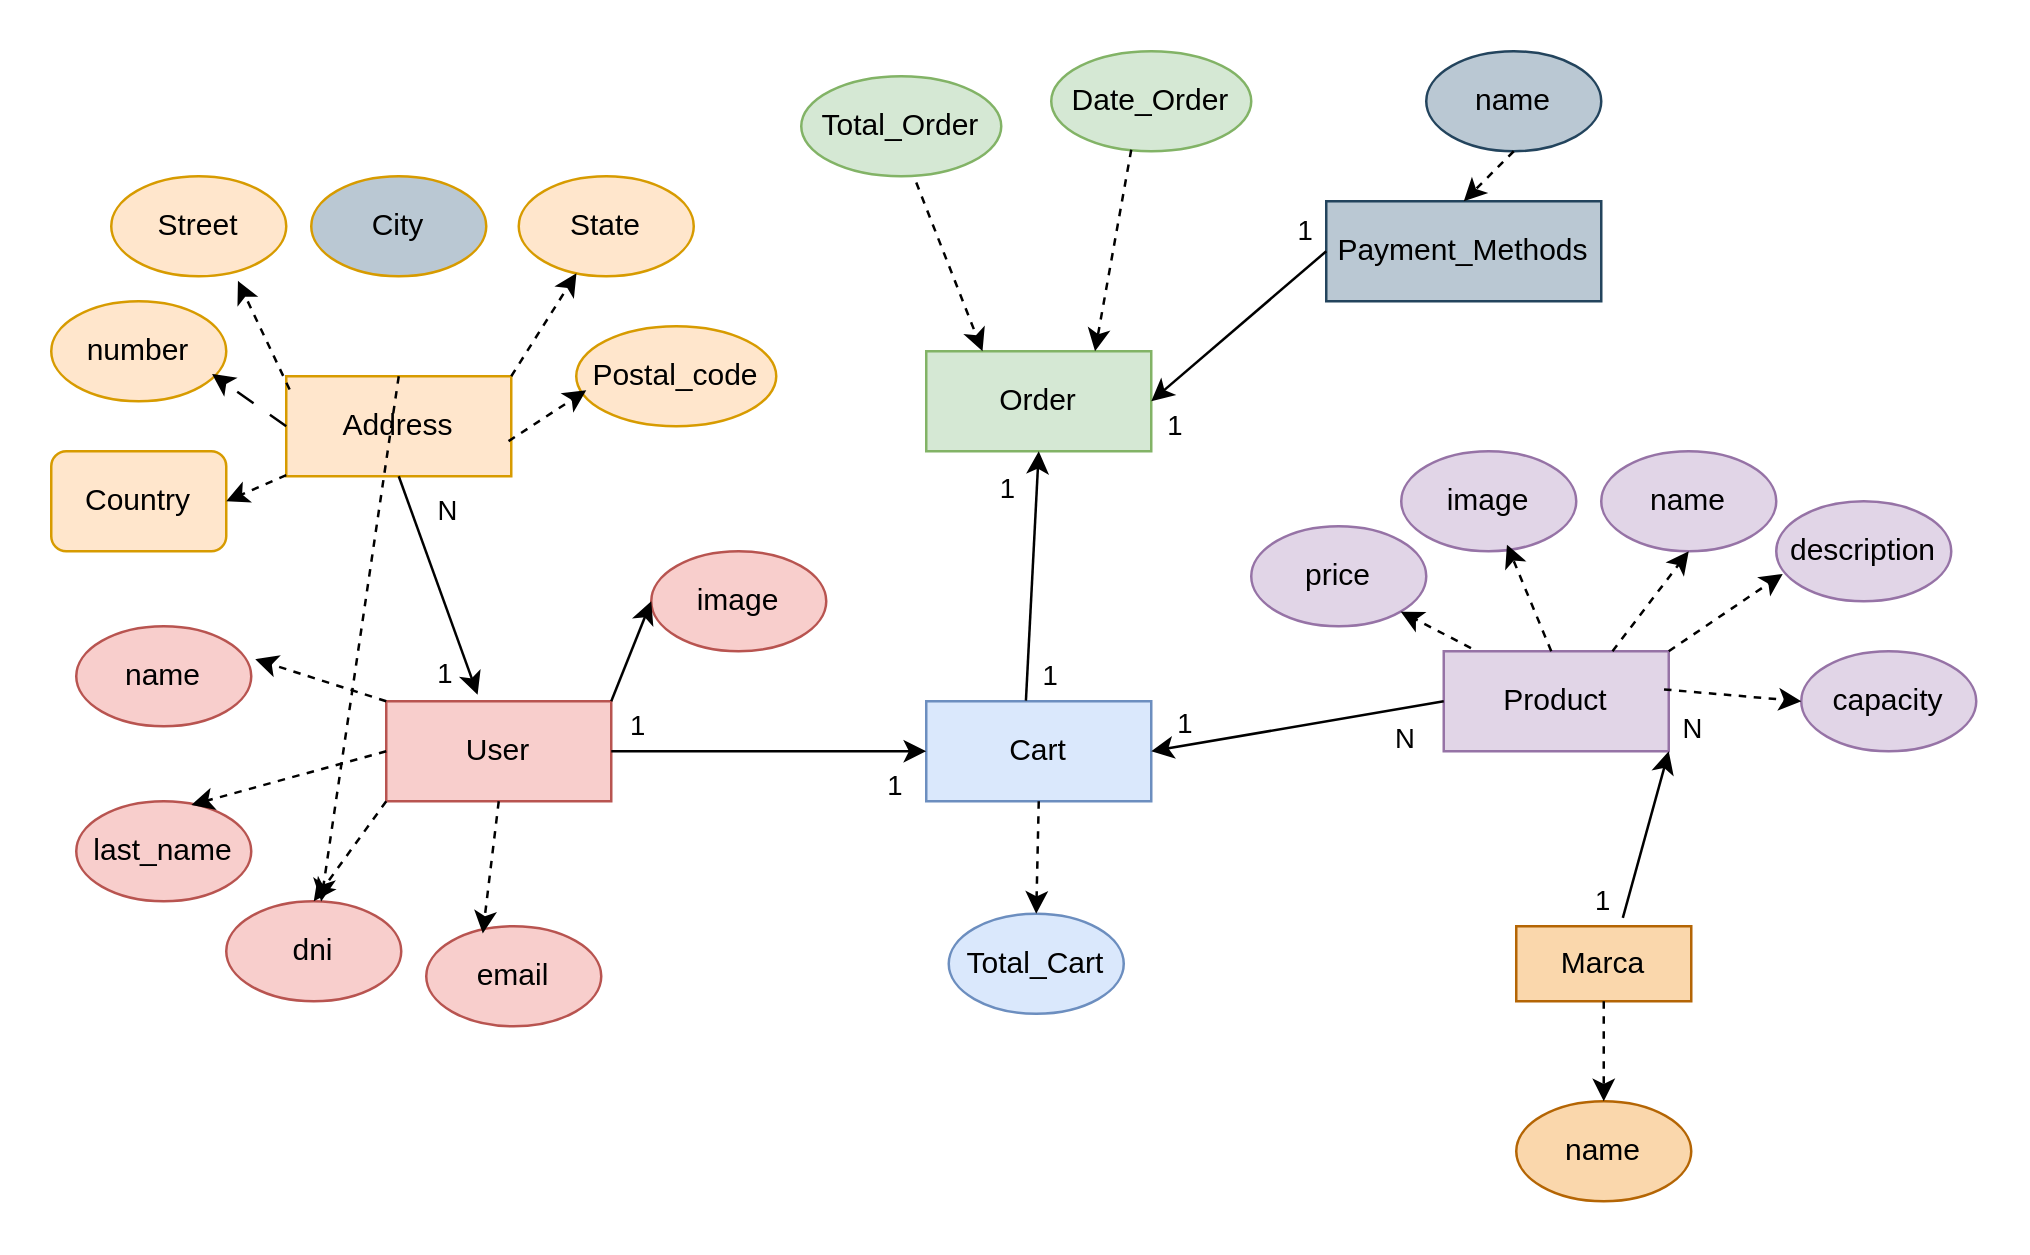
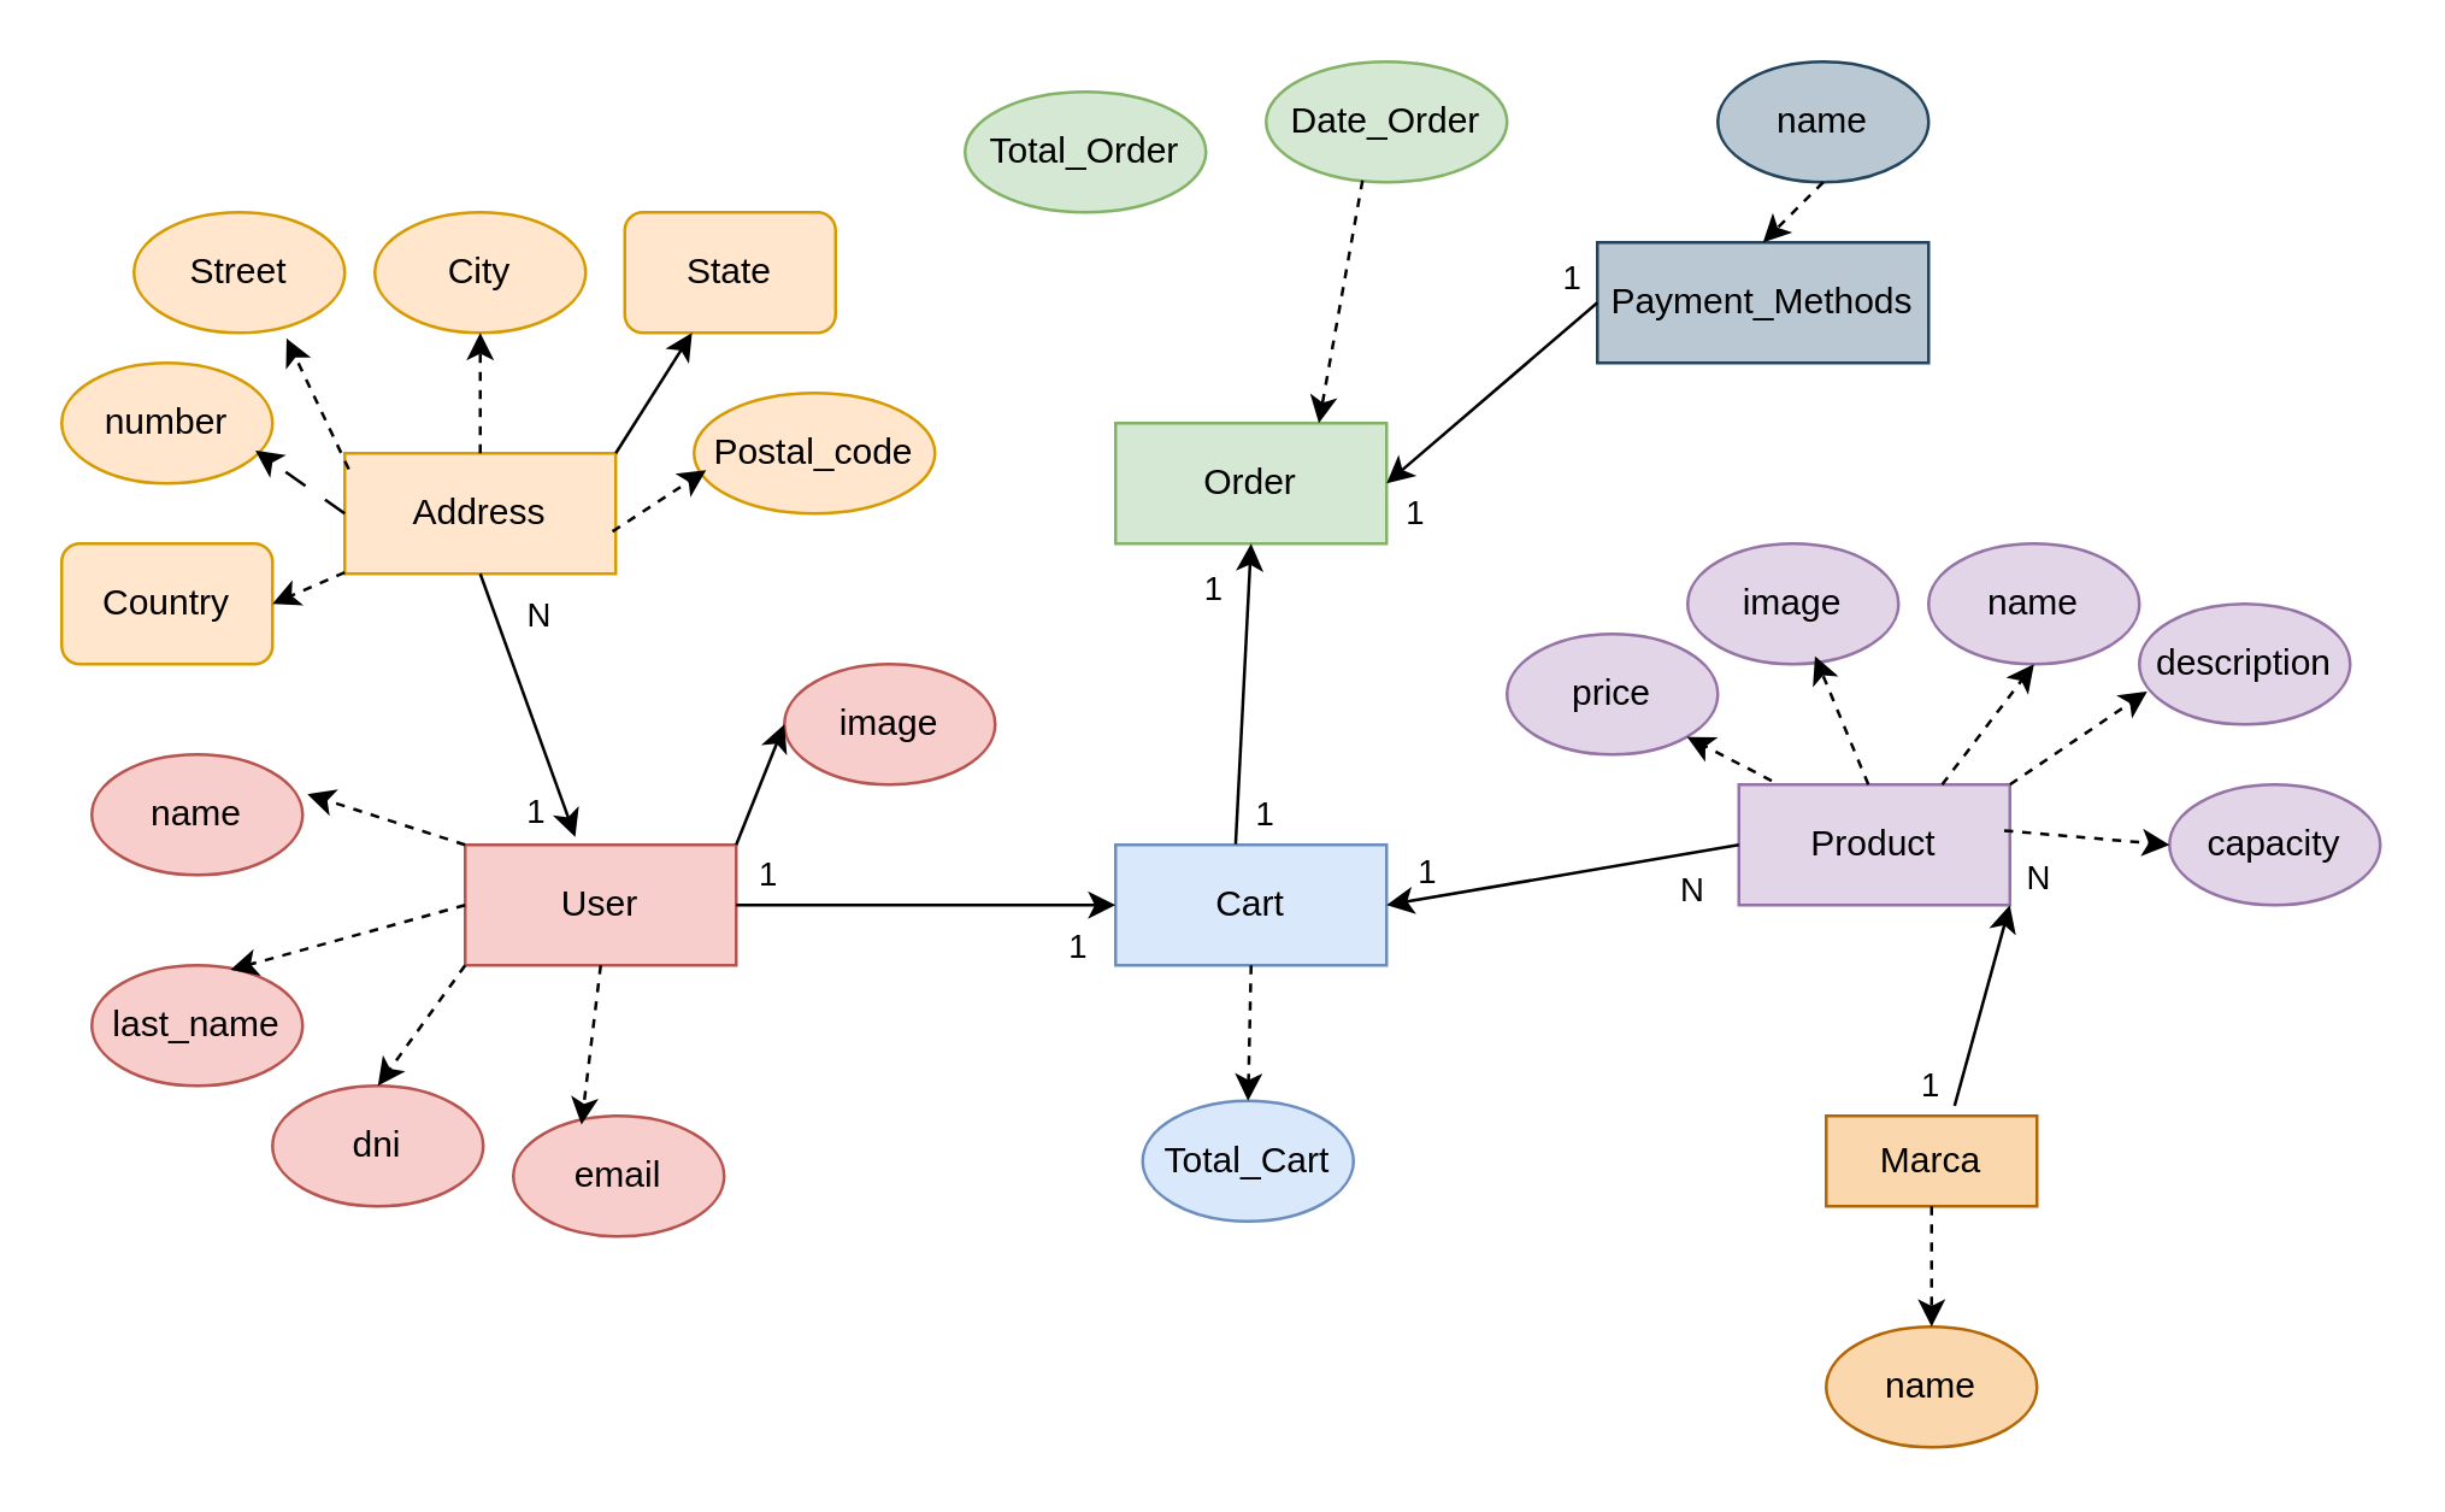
- <mxCell id="49" value="City" style="ellipse;whiteSpace=wrap;html=1;fillColor=#bac8d3;strokeColor=#d79b00;" vertex="1" parent="1"><mxGeometry x="124" y="70" width="70" height="40" as="geometry" /></mxCell>
+ <mxCell id="49" value="City" style="ellipse;whiteSpace=wrap;html=1;fillColor=#ffe6cc;strokeColor=#d79b00;" vertex="1" parent="1"><mxGeometry x="124" y="70" width="70" height="40" as="geometry" /></mxCell>
- <mxCell id="50" value="State" style="ellipse;whiteSpace=wrap;html=1;fillColor=#ffe6cc;strokeColor=#d79b00;" vertex="1" parent="1"><mxGeometry x="207" y="70" width="70" height="40" as="geometry" /></mxCell>
+ <mxCell id="50" value="State" style="whiteSpace=wrap;html=1;fillColor=#ffe6cc;strokeColor=#d79b00;rounded=1;" vertex="1" parent="1"><mxGeometry x="207" y="70" width="70" height="40" as="geometry" /></mxCell>
- <mxCell id="62" value="" style="endArrow=classic;html=1;rounded=0;exitX=0.575;exitY=1.063;exitDx=0;exitDy=0;entryX=0.25;entryY=0;entryDx=0;entryDy=0;exitPerimeter=0;dashed=1;" edge="1" parent="1" source="60" target="3"><mxGeometry width="50" height="50" relative="1" as="geometry"><mxPoint x="214" y="160" as="sourcePoint" /><mxPoint x="240" y="119" as="targetPoint" /></mxGeometry></mxCell>
- <mxCell id="57" value="" style="endArrow=classic;html=1;rounded=0;exitX=1;exitY=0;exitDx=0;exitDy=0;dashed=1;" edge="1" parent="1" source="4" target="50"><mxGeometry width="50" height="50" relative="1" as="geometry"><mxPoint x="169" y="160" as="sourcePoint" /><mxPoint x="169" y="120" as="targetPoint" /></mxGeometry></mxCell>
+ <mxCell id="57" value="" style="endArrow=classic;html=1;rounded=0;exitX=1;exitY=0;exitDx=0;exitDy=0;dashed=0;" edge="1" parent="1" source="4" target="50"><mxGeometry width="50" height="50" relative="1" as="geometry"><mxPoint x="169" y="160" as="sourcePoint" /><mxPoint x="169" y="120" as="targetPoint" /></mxGeometry></mxCell>
- <mxCell id="56" value="" style="endArrow=classic;html=1;rounded=0;exitX=0.5;exitY=0;exitDx=0;exitDy=0;dashed=1;" edge="1" parent="1" source="4" target="40"><mxGeometry width="50" height="50" relative="1" as="geometry"><mxPoint x="125" y="165" as="sourcePoint" /><mxPoint x="105" y="122" as="targetPoint" /></mxGeometry></mxCell>
+ <mxCell id="56" value="" style="endArrow=classic;html=1;rounded=0;entryX=0.5;entryY=1;entryDx=0;entryDy=0;exitX=0.5;exitY=0;exitDx=0;exitDy=0;dashed=1;" edge="1" parent="1" source="4" target="49"><mxGeometry width="50" height="50" relative="1" as="geometry"><mxPoint x="125" y="165" as="sourcePoint" /><mxPoint x="105" y="122" as="targetPoint" /></mxGeometry></mxCell>
